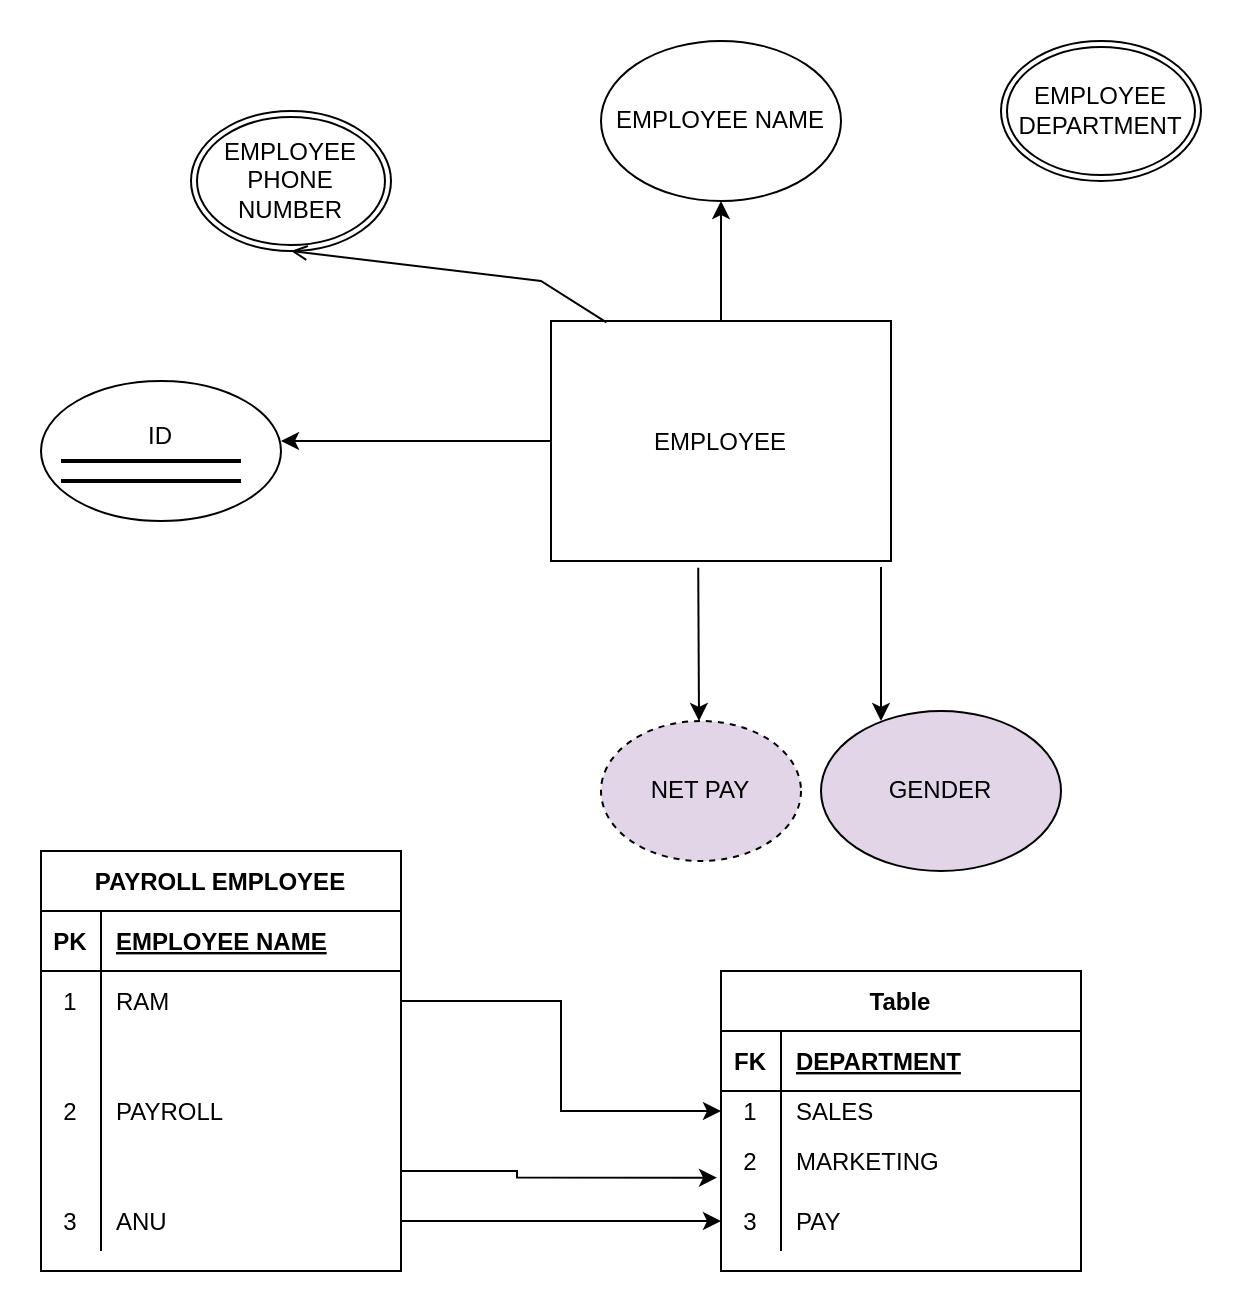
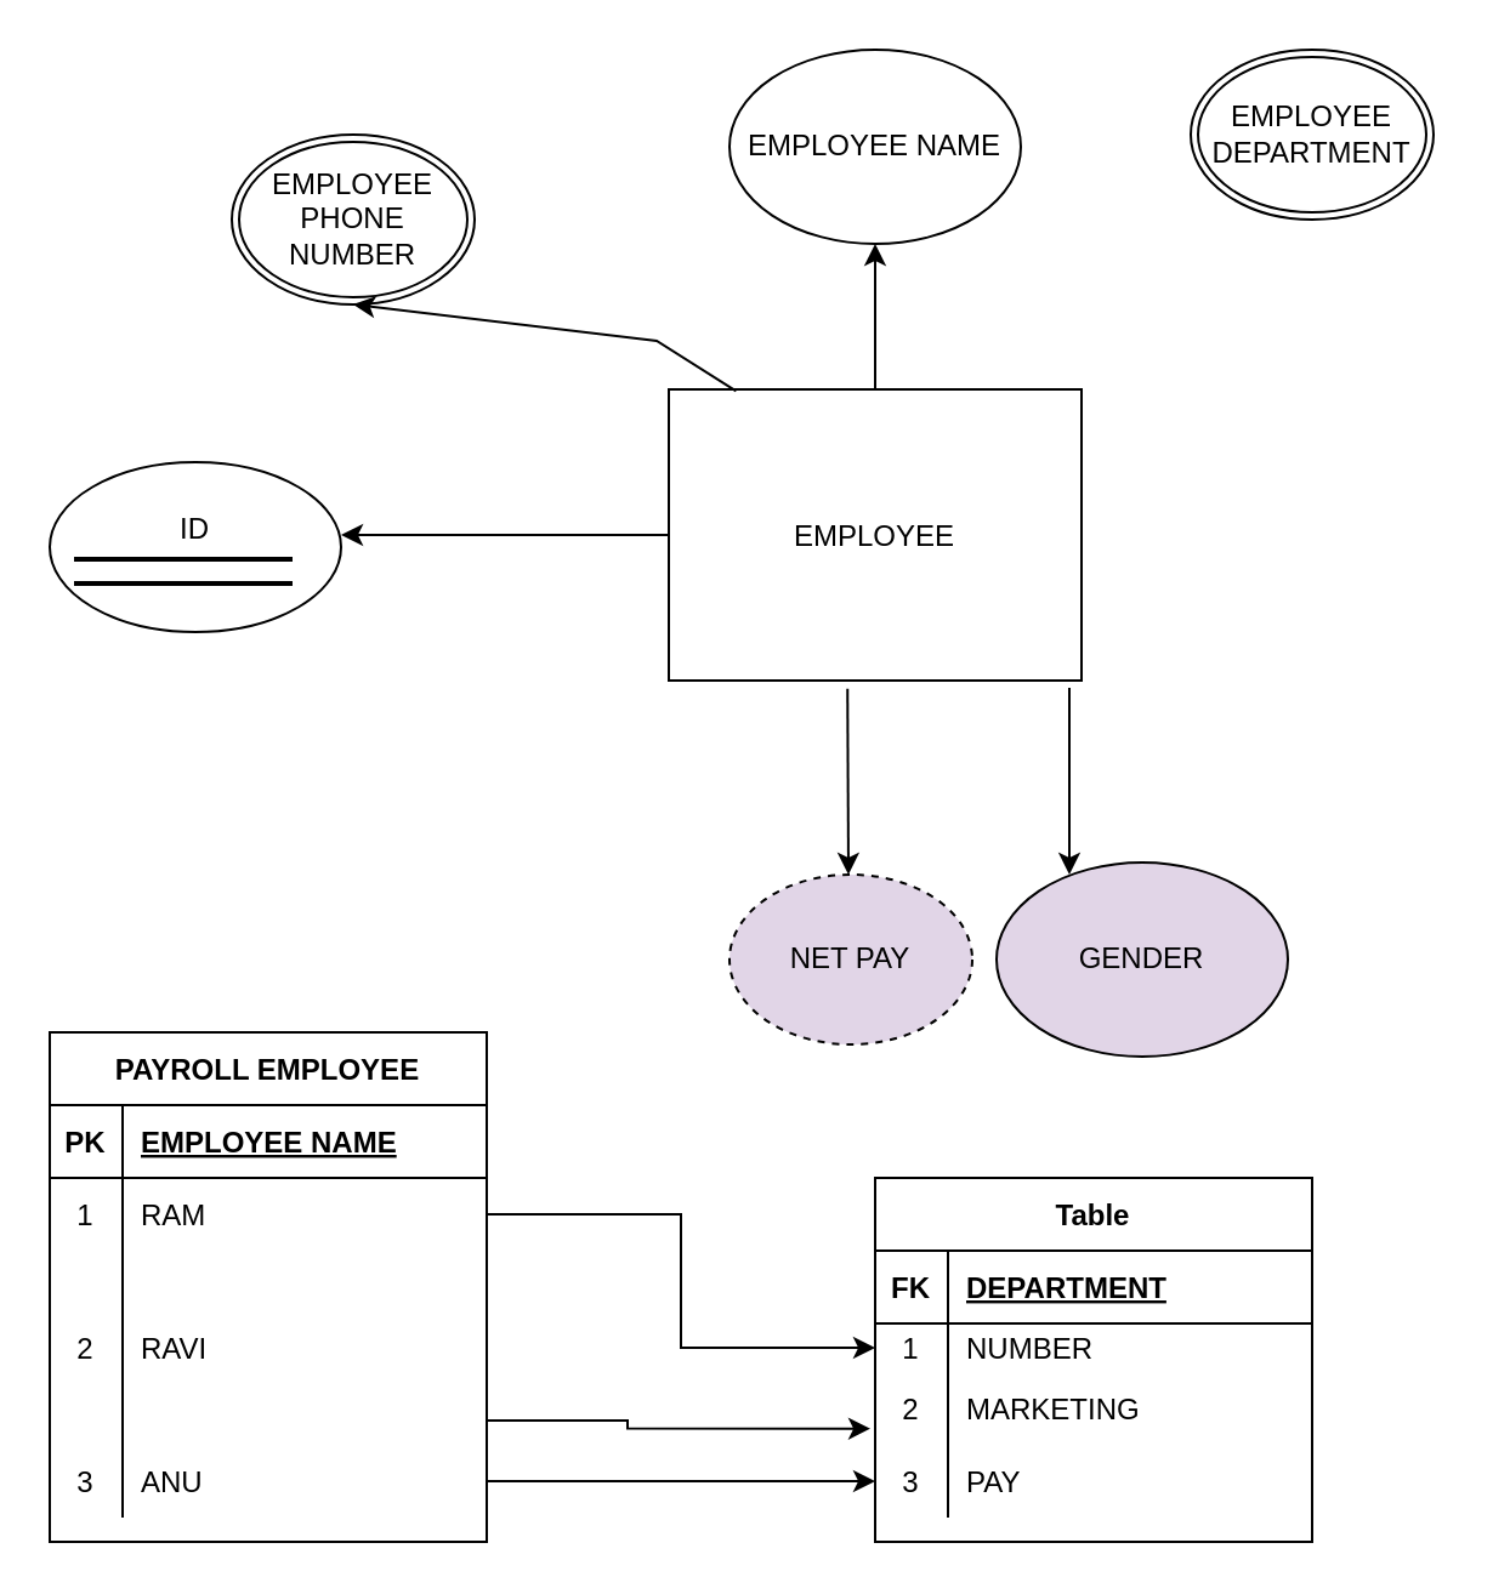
- <mxCell id="5" value="EMPLOYEE&lt;br&gt;DEPARTMENT" style="ellipse;shape=doubleEllipse;margin=3;whiteSpace=wrap;html=1;align=center;strokeColor=#000000;" vertex="1" parent="1"><mxGeometry x="500" y="20" width="100" height="70" as="geometry" /></mxCell>
+ <mxCell id="5" value="EMPLOYEE&lt;br&gt;DEPARTMENT" style="ellipse;shape=doubleEllipse;margin=3;whiteSpace=wrap;html=1;align=center;strokeColor=#000000;" vertex="1" parent="1"><mxGeometry x="490" y="20" width="100" height="70" as="geometry" /></mxCell>
- <mxCell id="15" value="" style="endArrow=open;html=1;rounded=0;entryX=0.5;entryY=1;entryDx=0;entryDy=0;exitX=0.163;exitY=0.006;exitDx=0;exitDy=0;exitPerimeter=0;" edge="1" parent="1" source="2" target="6"><mxGeometry width="50" height="50" relative="1" as="geometry"><mxPoint x="370" y="170" as="sourcePoint" /><mxPoint x="370" y="110" as="targetPoint" /><Array as="points"><mxPoint x="270" y="140" /></Array></mxGeometry></mxCell>
+ <mxCell id="15" value="" style="endArrow=classic;html=1;rounded=0;entryX=0.5;entryY=1;entryDx=0;entryDy=0;exitX=0.163;exitY=0.006;exitDx=0;exitDy=0;exitPerimeter=0;" edge="1" parent="1" source="2" target="6"><mxGeometry width="50" height="50" relative="1" as="geometry"><mxPoint x="370" y="170" as="sourcePoint" /><mxPoint x="370" y="110" as="targetPoint" /><Array as="points"><mxPoint x="270" y="140" /></Array></mxGeometry></mxCell>
- <mxCell id="27" value="PAYROLL" style="shape=partialRectangle;connectable=0;fillColor=none;top=0;left=0;bottom=0;right=0;align=left;spacingLeft=6;overflow=hidden;strokeColor=#000000;" vertex="1" parent="25"><mxGeometry x="30" width="150" height="80" as="geometry"><mxRectangle width="150" height="80" as="alternateBounds" /></mxGeometry></mxCell>
+ <mxCell id="27" value="RAVI" style="shape=partialRectangle;connectable=0;fillColor=none;top=0;left=0;bottom=0;right=0;align=left;spacingLeft=6;overflow=hidden;strokeColor=#000000;" vertex="1" parent="25"><mxGeometry x="30" width="150" height="80" as="geometry"><mxRectangle width="150" height="80" as="alternateBounds" /></mxGeometry></mxCell>
- <mxCell id="37" value="SALES" style="shape=partialRectangle;connectable=0;fillColor=none;top=0;left=0;bottom=0;right=0;align=left;spacingLeft=6;overflow=hidden;strokeColor=#000000;" vertex="1" parent="35"><mxGeometry x="30" width="150" height="20" as="geometry"><mxRectangle width="150" height="20" as="alternateBounds" /></mxGeometry></mxCell>
+ <mxCell id="37" value="NUMBER" style="shape=partialRectangle;connectable=0;fillColor=none;top=0;left=0;bottom=0;right=0;align=left;spacingLeft=6;overflow=hidden;strokeColor=#000000;" vertex="1" parent="35"><mxGeometry x="30" width="150" height="20" as="geometry"><mxRectangle width="150" height="20" as="alternateBounds" /></mxGeometry></mxCell>
